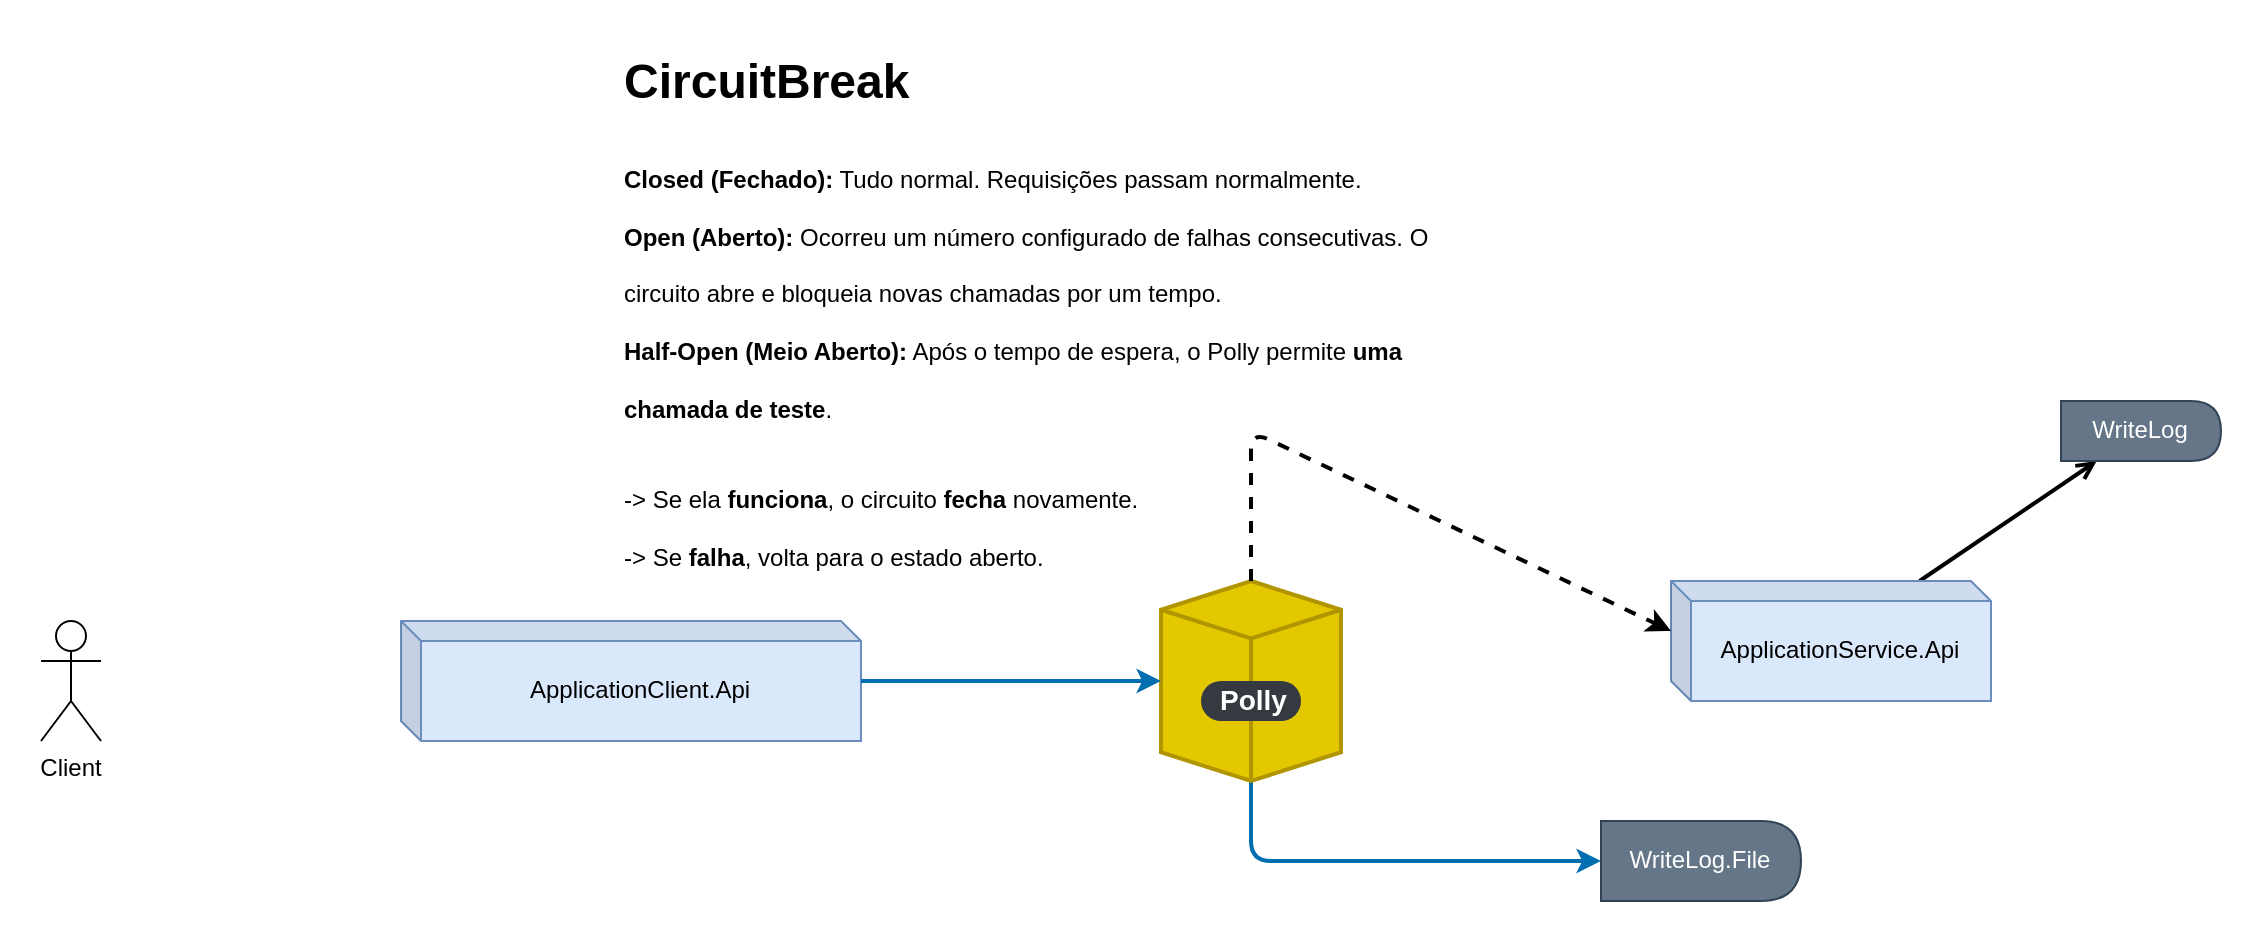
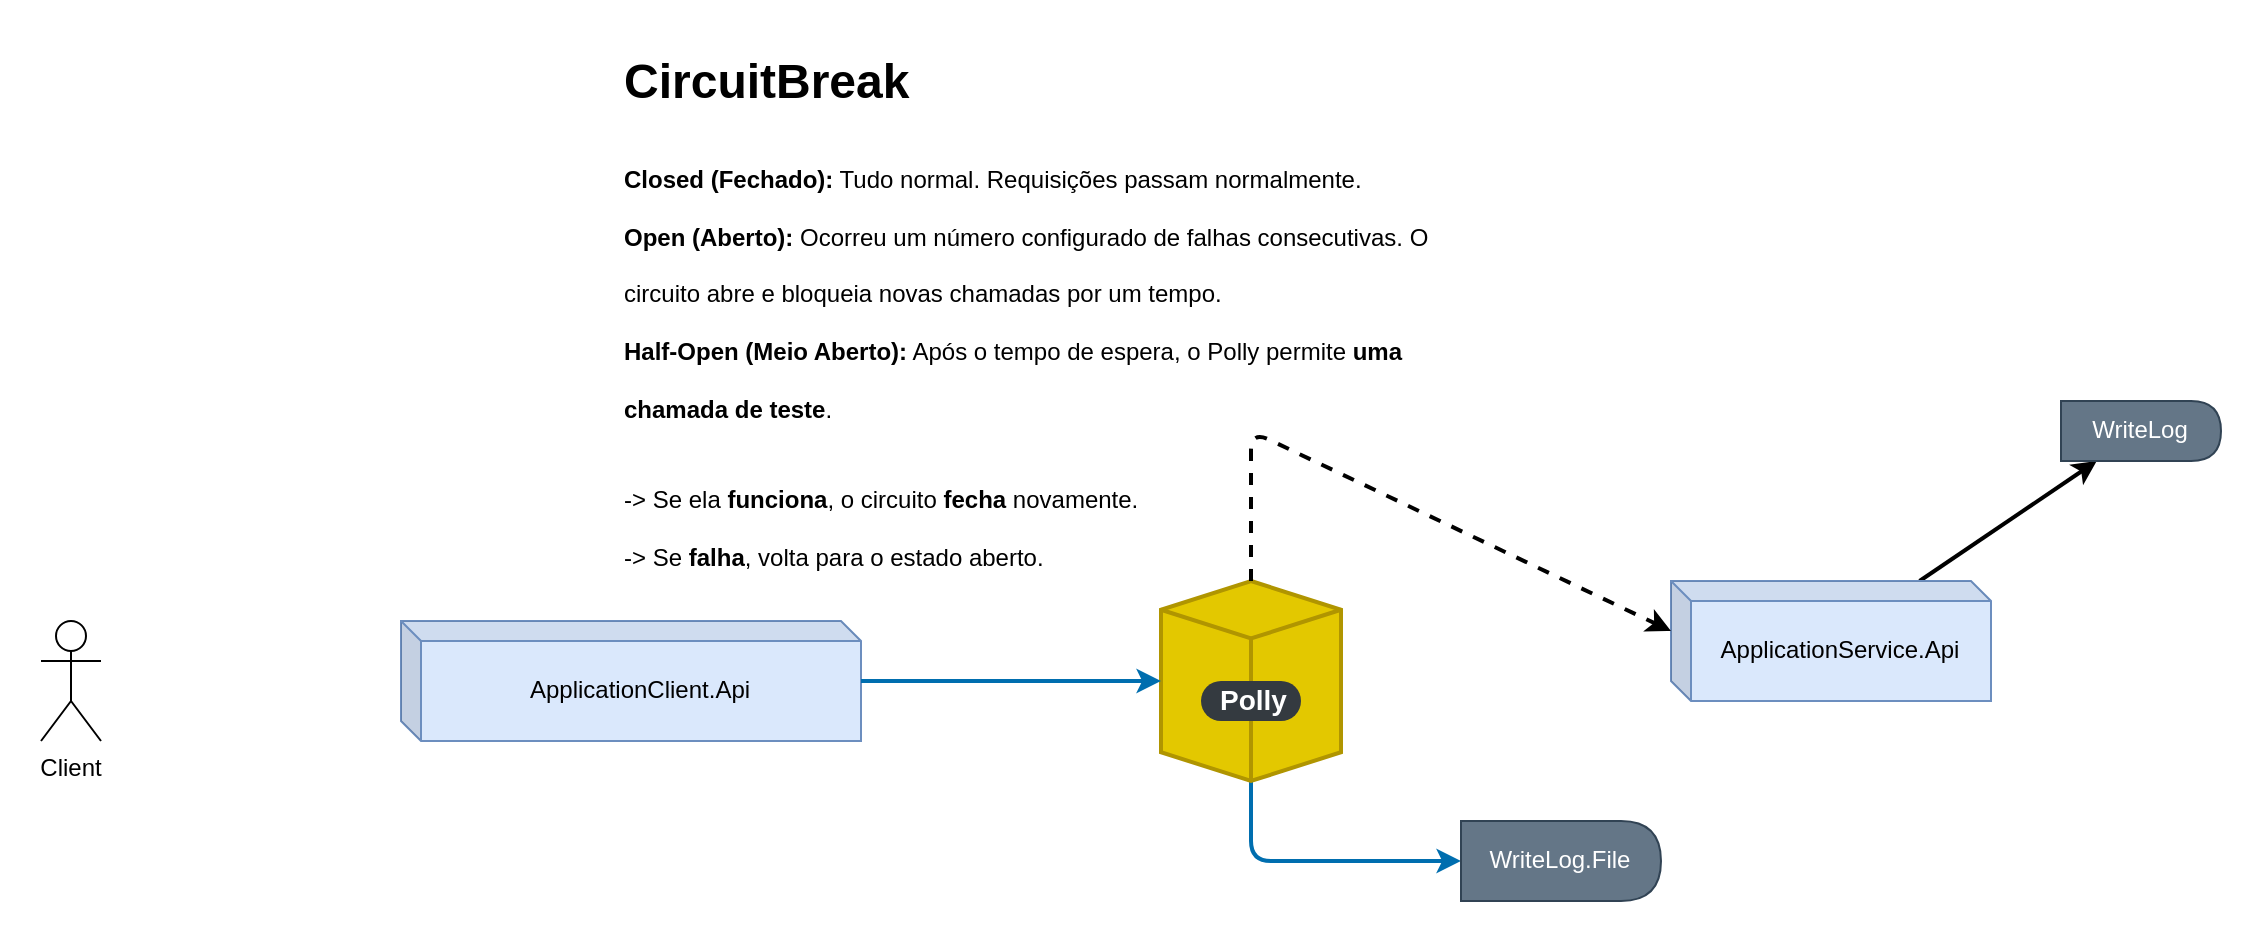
- <mxCell id="4" style="edgeStyle=none;html=1;strokeWidth=2;endArrow=open;" edge="1" parent="1" source="5" target="12"><mxGeometry relative="1" as="geometry" /></mxCell>
+ <mxCell id="4" style="edgeStyle=none;html=1;strokeWidth=2;" edge="1" parent="1" source="5" target="12"><mxGeometry relative="1" as="geometry" /></mxCell>
- <mxCell id="13" value="WriteLog.File" style="shape=display;whiteSpace=wrap;html=1;size=0;fillColor=#647687;fontColor=#ffffff;strokeColor=#314354;" vertex="1" parent="1"><mxGeometry x="800" y="410" width="100" height="40" as="geometry" /></mxCell>
+ <mxCell id="13" value="WriteLog.File" style="shape=display;whiteSpace=wrap;html=1;size=0;fillColor=#647687;fontColor=#ffffff;strokeColor=#314354;" vertex="1" parent="1"><mxGeometry x="730" y="410" width="100" height="40" as="geometry" /></mxCell>
